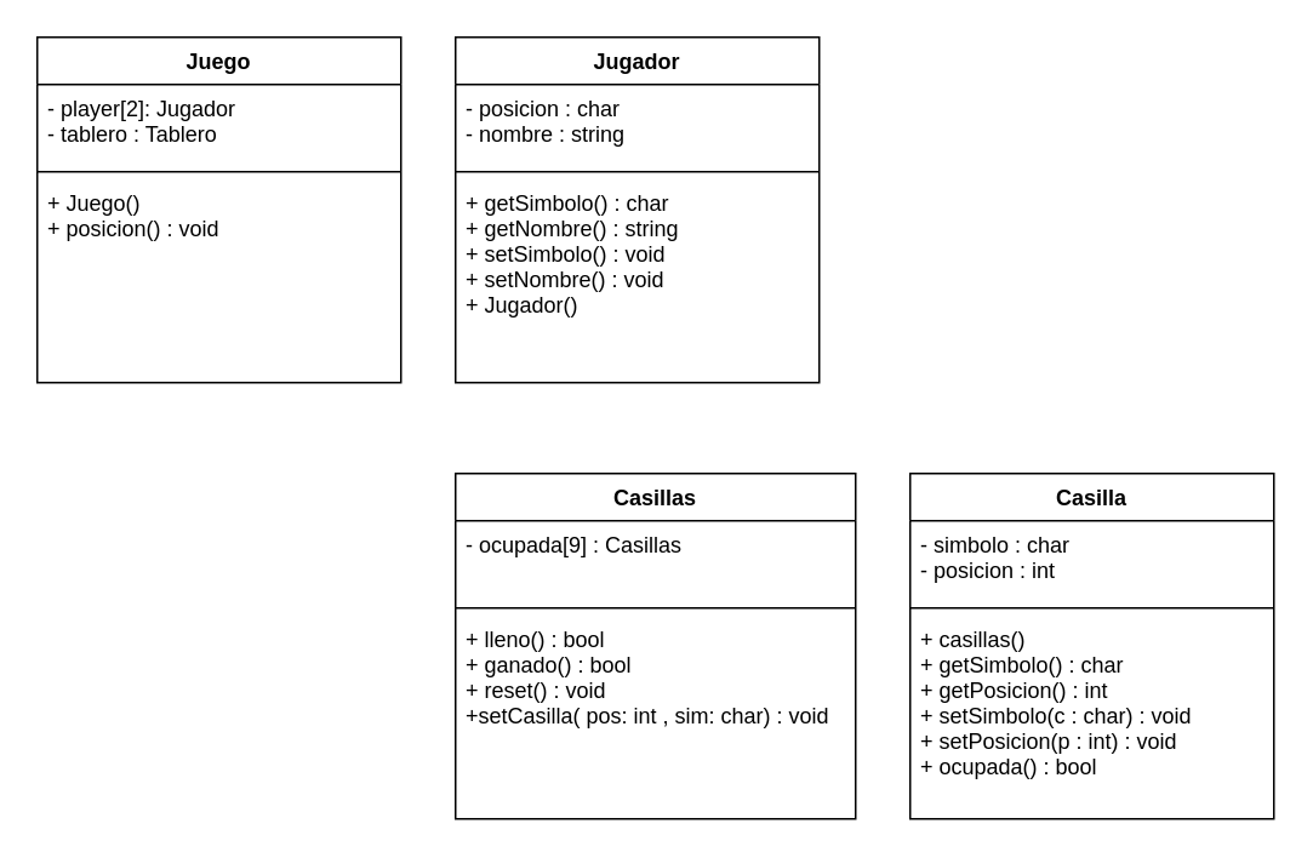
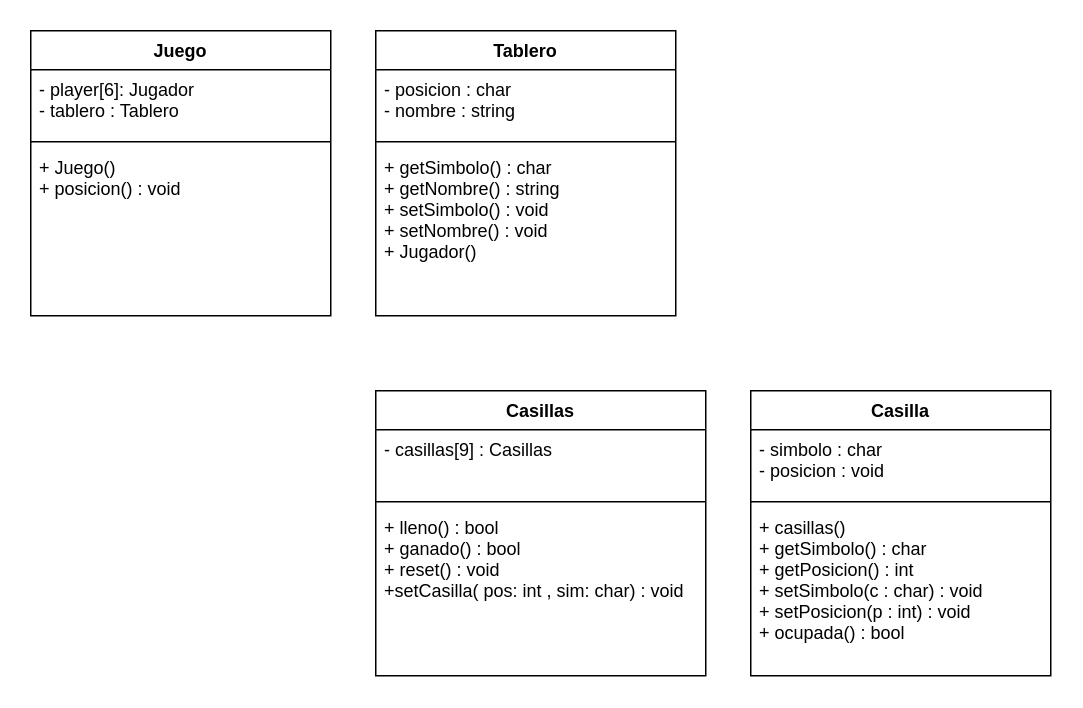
- <mxCell id="10" value="Jugador" style="swimlane;fontStyle=1;align=center;verticalAlign=top;childLayout=stackLayout;horizontal=1;startSize=26;horizontalStack=0;resizeParent=1;resizeParentMax=0;resizeLast=0;collapsible=1;marginBottom=0;" vertex="1" parent="1"><mxGeometry x="250" y="20" width="200" height="190" as="geometry" /></mxCell>
+ <mxCell id="10" value="Tablero" style="swimlane;fontStyle=1;align=center;verticalAlign=top;childLayout=stackLayout;horizontal=1;startSize=26;horizontalStack=0;resizeParent=1;resizeParentMax=0;resizeLast=0;collapsible=1;marginBottom=0;" vertex="1" parent="1"><mxGeometry x="250" y="20" width="200" height="190" as="geometry" /></mxCell>
- <mxCell id="15" value="- player[2]: Jugador&#10;- tablero : Tablero" style="text;strokeColor=none;fillColor=none;align=left;verticalAlign=top;spacingLeft=4;spacingRight=4;overflow=hidden;rotatable=0;points=[[0,0.5],[1,0.5]];portConstraint=eastwest;" vertex="1" parent="14"><mxGeometry y="26" width="200" height="44" as="geometry" /></mxCell>
+ <mxCell id="15" value="- player[6]: Jugador&#10;- tablero : Tablero" style="text;strokeColor=none;fillColor=none;align=left;verticalAlign=top;spacingLeft=4;spacingRight=4;overflow=hidden;rotatable=0;points=[[0,0.5],[1,0.5]];portConstraint=eastwest;" vertex="1" parent="14"><mxGeometry y="26" width="200" height="44" as="geometry" /></mxCell>
- <mxCell id="7" value="- ocupada[9] : Casillas" style="text;strokeColor=none;fillColor=none;align=left;verticalAlign=top;spacingLeft=4;spacingRight=4;overflow=hidden;rotatable=0;points=[[0,0.5],[1,0.5]];portConstraint=eastwest;" parent="6" vertex="1"><mxGeometry y="26" width="220" height="44" as="geometry" /></mxCell>
+ <mxCell id="7" value="- casillas[9] : Casillas" style="text;strokeColor=none;fillColor=none;align=left;verticalAlign=top;spacingLeft=4;spacingRight=4;overflow=hidden;rotatable=0;points=[[0,0.5],[1,0.5]];portConstraint=eastwest;" parent="6" vertex="1"><mxGeometry y="26" width="220" height="44" as="geometry" /></mxCell>
- <mxCell id="3" value="- simbolo : char&#10;- posicion : int" style="text;strokeColor=none;fillColor=none;align=left;verticalAlign=top;spacingLeft=4;spacingRight=4;overflow=hidden;rotatable=0;points=[[0,0.5],[1,0.5]];portConstraint=eastwest;" parent="2" vertex="1"><mxGeometry y="26" width="200" height="44" as="geometry" /></mxCell>
+ <mxCell id="3" value="- simbolo : char&#10;- posicion : void" style="text;strokeColor=none;fillColor=none;align=left;verticalAlign=top;spacingLeft=4;spacingRight=4;overflow=hidden;rotatable=0;points=[[0,0.5],[1,0.5]];portConstraint=eastwest;" parent="2" vertex="1"><mxGeometry y="26" width="200" height="44" as="geometry" /></mxCell>
